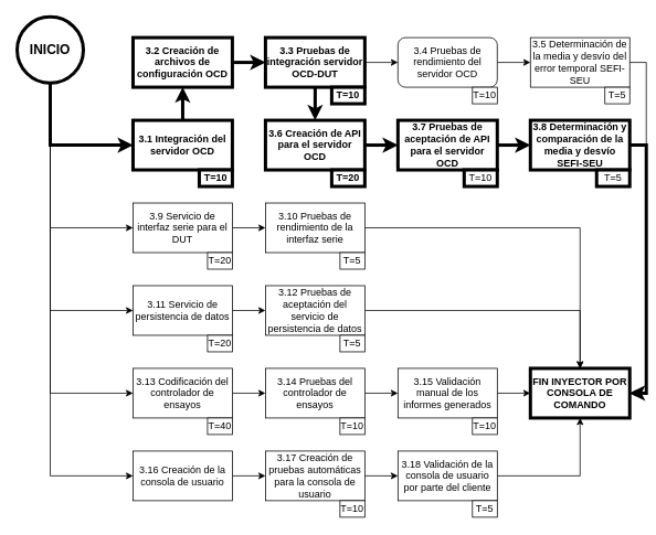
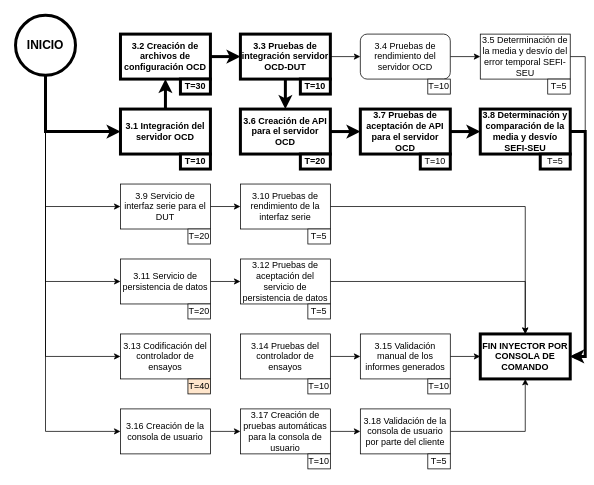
+ <mxCell id="47" value="&lt;b&gt;T=30&lt;/b&gt;" style="rounded=0;whiteSpace=wrap;html=1;strokeWidth=4;" parent="1" vertex="1"><mxGeometry x="240" y="105" width="40" height="20" as="geometry" /></mxCell>
- <mxCell id="27" style="edgeStyle=orthogonalEdgeStyle;rounded=0;orthogonalLoop=1;jettySize=auto;html=1;exitX=1;exitY=0.5;exitDx=0;exitDy=0;entryX=0;entryY=0.5;entryDx=0;entryDy=0;" parent="1" source="28" target="30" edge="1"><mxGeometry relative="1" as="geometry" /></mxCell>
- <mxCell id="58" value="T=40" style="rounded=0;whiteSpace=wrap;html=1;" parent="1" vertex="1"><mxGeometry x="250" y="505" width="30" height="20" as="geometry" /></mxCell>
+ <mxCell id="58" value="T=40" style="rounded=0;whiteSpace=wrap;html=1;fillColor=#ffe6cc;" parent="1" vertex="1"><mxGeometry x="250" y="505" width="30" height="20" as="geometry" /></mxCell>
